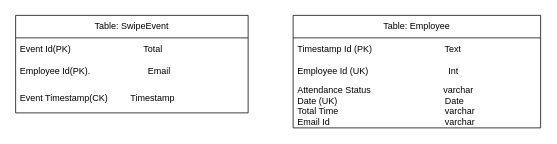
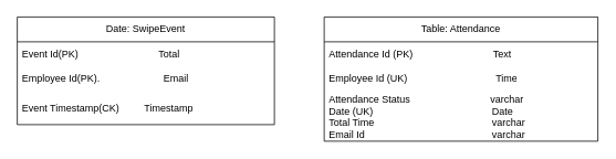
- <mxCell id="2" value="Table: SwipeEvent" style="swimlane;fontStyle=0;childLayout=stackLayout;horizontal=1;startSize=30;horizontalStack=0;resizeParent=1;resizeParentMax=0;resizeLast=0;collapsible=1;marginBottom=0;whiteSpace=wrap;html=1;" vertex="1" parent="1"><mxGeometry x="20" y="20" width="310" height="130" as="geometry"><mxRectangle x="80" y="280" width="140" height="30" as="alternateBounds" /></mxGeometry></mxCell>
+ <mxCell id="2" value="Date: SwipeEvent" style="swimlane;fontStyle=0;childLayout=stackLayout;horizontal=1;startSize=30;horizontalStack=0;resizeParent=1;resizeParentMax=0;resizeLast=0;collapsible=1;marginBottom=0;whiteSpace=wrap;html=1;" vertex="1" parent="1"><mxGeometry x="20" y="20" width="310" height="130" as="geometry"><mxRectangle x="80" y="280" width="140" height="30" as="alternateBounds" /></mxGeometry></mxCell>
- <mxCell id="6" value="Table: Employee" style="swimlane;fontStyle=0;childLayout=stackLayout;horizontal=1;startSize=30;horizontalStack=0;resizeParent=1;resizeParentMax=0;resizeLast=0;collapsible=1;marginBottom=0;whiteSpace=wrap;html=1;" vertex="1" parent="1"><mxGeometry x="390" y="20" width="330" height="150" as="geometry"><mxRectangle x="310" y="280" width="140" height="30" as="alternateBounds" /></mxGeometry></mxCell>
+ <mxCell id="6" value="Table: Attendance" style="swimlane;fontStyle=0;childLayout=stackLayout;horizontal=1;startSize=30;horizontalStack=0;resizeParent=1;resizeParentMax=0;resizeLast=0;collapsible=1;marginBottom=0;whiteSpace=wrap;html=1;" vertex="1" parent="1"><mxGeometry x="390" y="20" width="330" height="150" as="geometry"><mxRectangle x="310" y="280" width="140" height="30" as="alternateBounds" /></mxGeometry></mxCell>
- <mxCell id="7" value="Timestamp Id (PK)&amp;nbsp; &amp;nbsp; &amp;nbsp; &amp;nbsp; &amp;nbsp; &amp;nbsp; &amp;nbsp; &amp;nbsp; &amp;nbsp; &amp;nbsp; &amp;nbsp; &amp;nbsp; &amp;nbsp; &amp;nbsp; &amp;nbsp;Text" style="text;strokeColor=none;fillColor=none;align=left;verticalAlign=middle;spacingLeft=4;spacingRight=4;overflow=hidden;points=[[0,0.5],[1,0.5]];portConstraint=eastwest;rotatable=0;whiteSpace=wrap;html=1;" vertex="1" parent="6"><mxGeometry y="30" width="330" height="30" as="geometry" /></mxCell>
+ <mxCell id="7" value="Attendance Id (PK)&amp;nbsp; &amp;nbsp; &amp;nbsp; &amp;nbsp; &amp;nbsp; &amp;nbsp; &amp;nbsp; &amp;nbsp; &amp;nbsp; &amp;nbsp; &amp;nbsp; &amp;nbsp; &amp;nbsp; &amp;nbsp; &amp;nbsp;Text" style="text;strokeColor=none;fillColor=none;align=left;verticalAlign=middle;spacingLeft=4;spacingRight=4;overflow=hidden;points=[[0,0.5],[1,0.5]];portConstraint=eastwest;rotatable=0;whiteSpace=wrap;html=1;" vertex="1" parent="6"><mxGeometry y="30" width="330" height="30" as="geometry" /></mxCell>
- <mxCell id="8" value="Employee Id (UK)&amp;nbsp; &amp;nbsp; &amp;nbsp; &amp;nbsp; &amp;nbsp; &amp;nbsp; &amp;nbsp; &amp;nbsp; &amp;nbsp; &amp;nbsp; &amp;nbsp; &amp;nbsp; &amp;nbsp; &amp;nbsp; &amp;nbsp; &amp;nbsp; Int" style="text;strokeColor=none;fillColor=none;align=left;verticalAlign=middle;spacingLeft=4;spacingRight=4;overflow=hidden;points=[[0,0.5],[1,0.5]];portConstraint=eastwest;rotatable=0;whiteSpace=wrap;html=1;" vertex="1" parent="6"><mxGeometry y="60" width="330" height="30" as="geometry" /></mxCell>
+ <mxCell id="8" value="Employee Id (UK)&amp;nbsp; &amp;nbsp; &amp;nbsp; &amp;nbsp; &amp;nbsp; &amp;nbsp; &amp;nbsp; &amp;nbsp; &amp;nbsp; &amp;nbsp; &amp;nbsp; &amp;nbsp; &amp;nbsp; &amp;nbsp; &amp;nbsp; &amp;nbsp; Time" style="text;strokeColor=none;fillColor=none;align=left;verticalAlign=middle;spacingLeft=4;spacingRight=4;overflow=hidden;points=[[0,0.5],[1,0.5]];portConstraint=eastwest;rotatable=0;whiteSpace=wrap;html=1;" vertex="1" parent="6"><mxGeometry y="60" width="330" height="30" as="geometry" /></mxCell>
